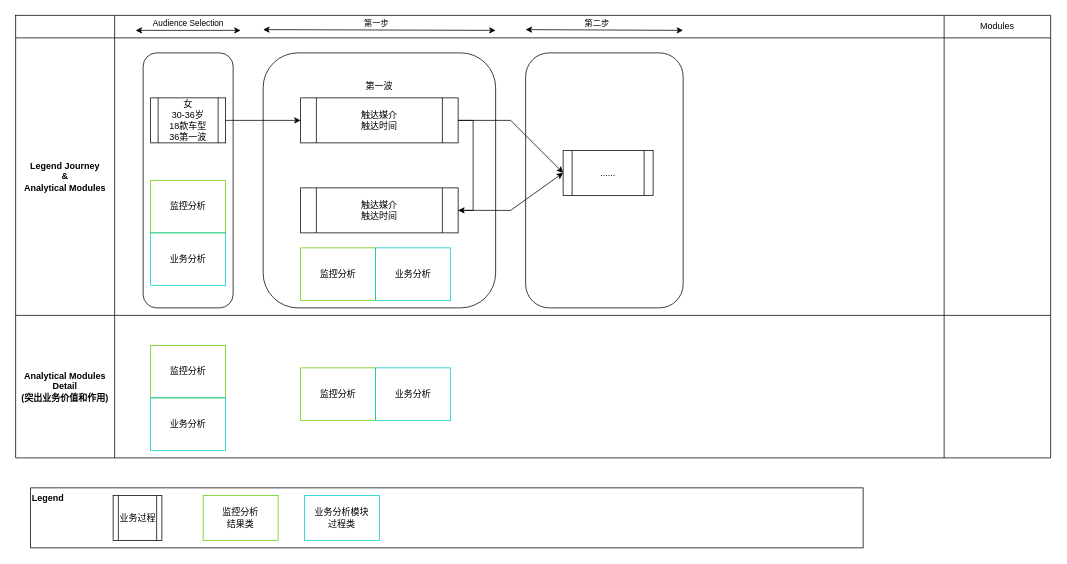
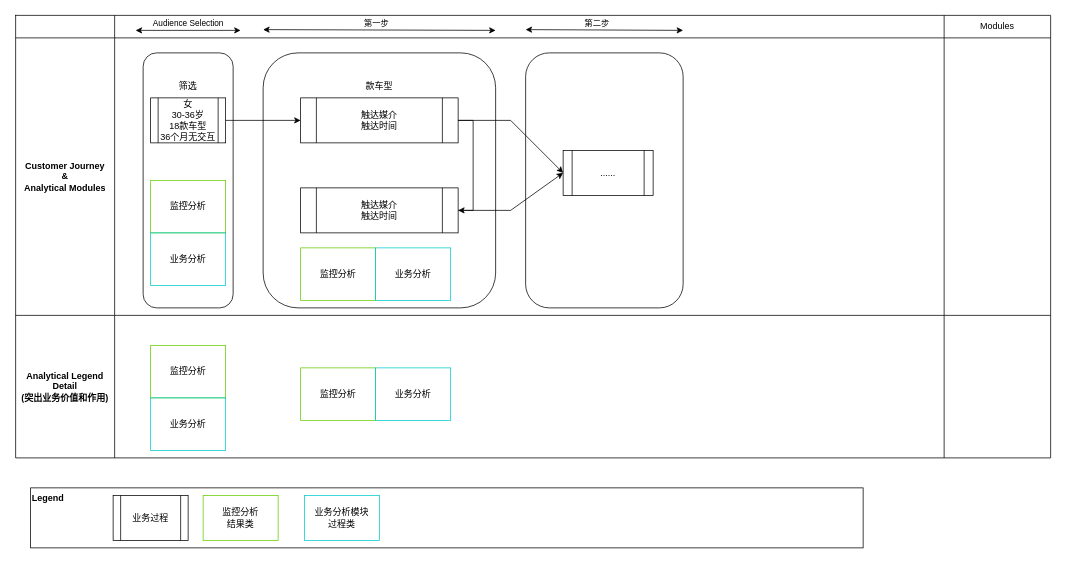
+ <mxCell id="24" value="筛选" style="text;html=1;strokeColor=none;fillColor=none;align=center;verticalAlign=middle;whiteSpace=wrap;rounded=0;" vertex="1" parent="22"><mxGeometry x="20" width="60" height="30" as="geometry" /></mxCell>
- <mxCell id="29" value="第一波" style="text;html=1;strokeColor=none;fillColor=none;align=center;verticalAlign=middle;whiteSpace=wrap;rounded=0;" vertex="1" parent="27"><mxGeometry x="75" width="60" height="30" as="geometry" /></mxCell>
+ <mxCell id="29" value="款车型" style="text;html=1;strokeColor=none;fillColor=none;align=center;verticalAlign=middle;whiteSpace=wrap;rounded=0;" vertex="1" parent="27"><mxGeometry x="75" width="60" height="30" as="geometry" /></mxCell>
- <mxCell id="23" value="女&lt;br&gt;30-36岁&lt;br&gt;18款车型&lt;br&gt;36第一波" style="shape=process;whiteSpace=wrap;html=1;backgroundOutline=1;" vertex="1" parent="22"><mxGeometry y="30" width="100" height="60" as="geometry" /></mxCell>
+ <mxCell id="23" value="女&lt;br&gt;30-36岁&lt;br&gt;18款车型&lt;br&gt;36个月无交互" style="shape=process;whiteSpace=wrap;html=1;backgroundOutline=1;" vertex="1" parent="22"><mxGeometry y="30" width="100" height="60" as="geometry" /></mxCell>
- <mxCell id="8" value="&lt;b&gt;Legend Journey&lt;br&gt;&amp;amp;&lt;br&gt;Analytical Modules&lt;br&gt;&lt;/b&gt;" style="shape=partialRectangle;html=1;whiteSpace=wrap;connectable=0;fillColor=none;top=0;left=0;bottom=0;right=0;overflow=hidden;strokeColor=#000000;" vertex="1" parent="7"><mxGeometry width="132" height="370" as="geometry"><mxRectangle width="132" height="370" as="alternateBounds" /></mxGeometry></mxCell>
+ <mxCell id="8" value="&lt;b&gt;Customer Journey&lt;br&gt;&amp;amp;&lt;br&gt;Analytical Modules&lt;br&gt;&lt;/b&gt;" style="shape=partialRectangle;html=1;whiteSpace=wrap;connectable=0;fillColor=none;top=0;left=0;bottom=0;right=0;overflow=hidden;strokeColor=#000000;" vertex="1" parent="7"><mxGeometry width="132" height="370" as="geometry"><mxRectangle width="132" height="370" as="alternateBounds" /></mxGeometry></mxCell>
- <mxCell id="12" value="&lt;b&gt;Analytical Modules&lt;br&gt;Detail&lt;br&gt;(突出业务价值和作用)&lt;br&gt;&lt;/b&gt;" style="shape=partialRectangle;html=1;whiteSpace=wrap;connectable=0;fillColor=none;top=0;left=0;bottom=0;right=0;overflow=hidden;strokeColor=#000000;" vertex="1" parent="11"><mxGeometry width="132" height="190" as="geometry"><mxRectangle width="132" height="190" as="alternateBounds" /></mxGeometry></mxCell>
+ <mxCell id="12" value="&lt;b&gt;Analytical Legend&lt;br&gt;Detail&lt;br&gt;(突出业务价值和作用)&lt;br&gt;&lt;/b&gt;" style="shape=partialRectangle;html=1;whiteSpace=wrap;connectable=0;fillColor=none;top=0;left=0;bottom=0;right=0;overflow=hidden;strokeColor=#000000;" vertex="1" parent="11"><mxGeometry width="132" height="190" as="geometry"><mxRectangle width="132" height="190" as="alternateBounds" /></mxGeometry></mxCell>
- <mxCell id="44" value="业务过程" style="shape=process;whiteSpace=wrap;html=1;backgroundOutline=1;" vertex="1" parent="42"><mxGeometry x="110" y="10" width="65" height="60" as="geometry" /></mxCell>
+ <mxCell id="44" value="业务过程" style="shape=process;whiteSpace=wrap;html=1;backgroundOutline=1;" vertex="1" parent="42"><mxGeometry x="110" y="10" width="100" height="60" as="geometry" /></mxCell>
